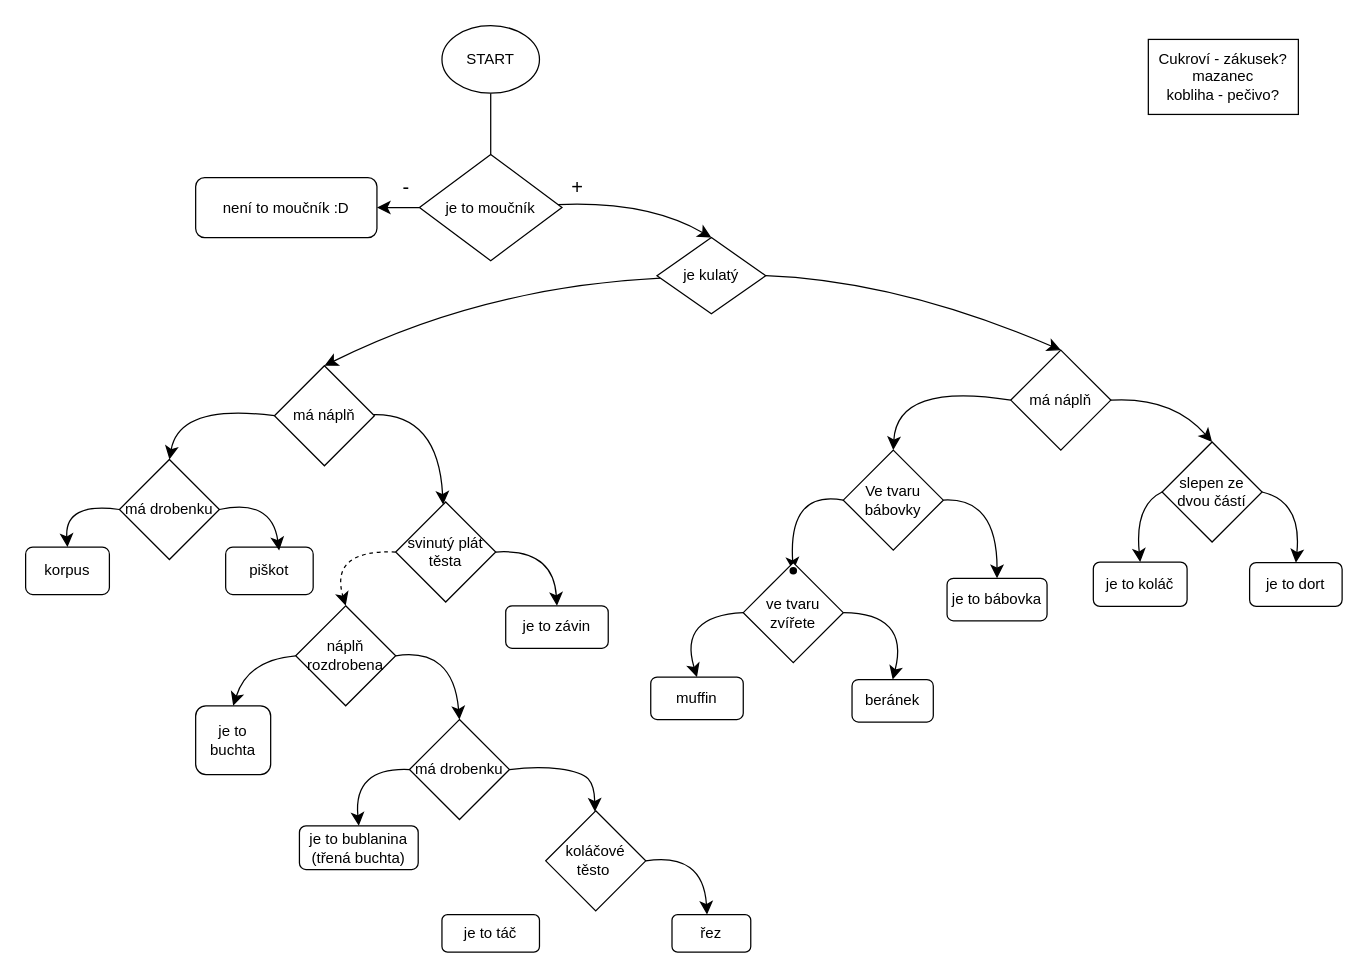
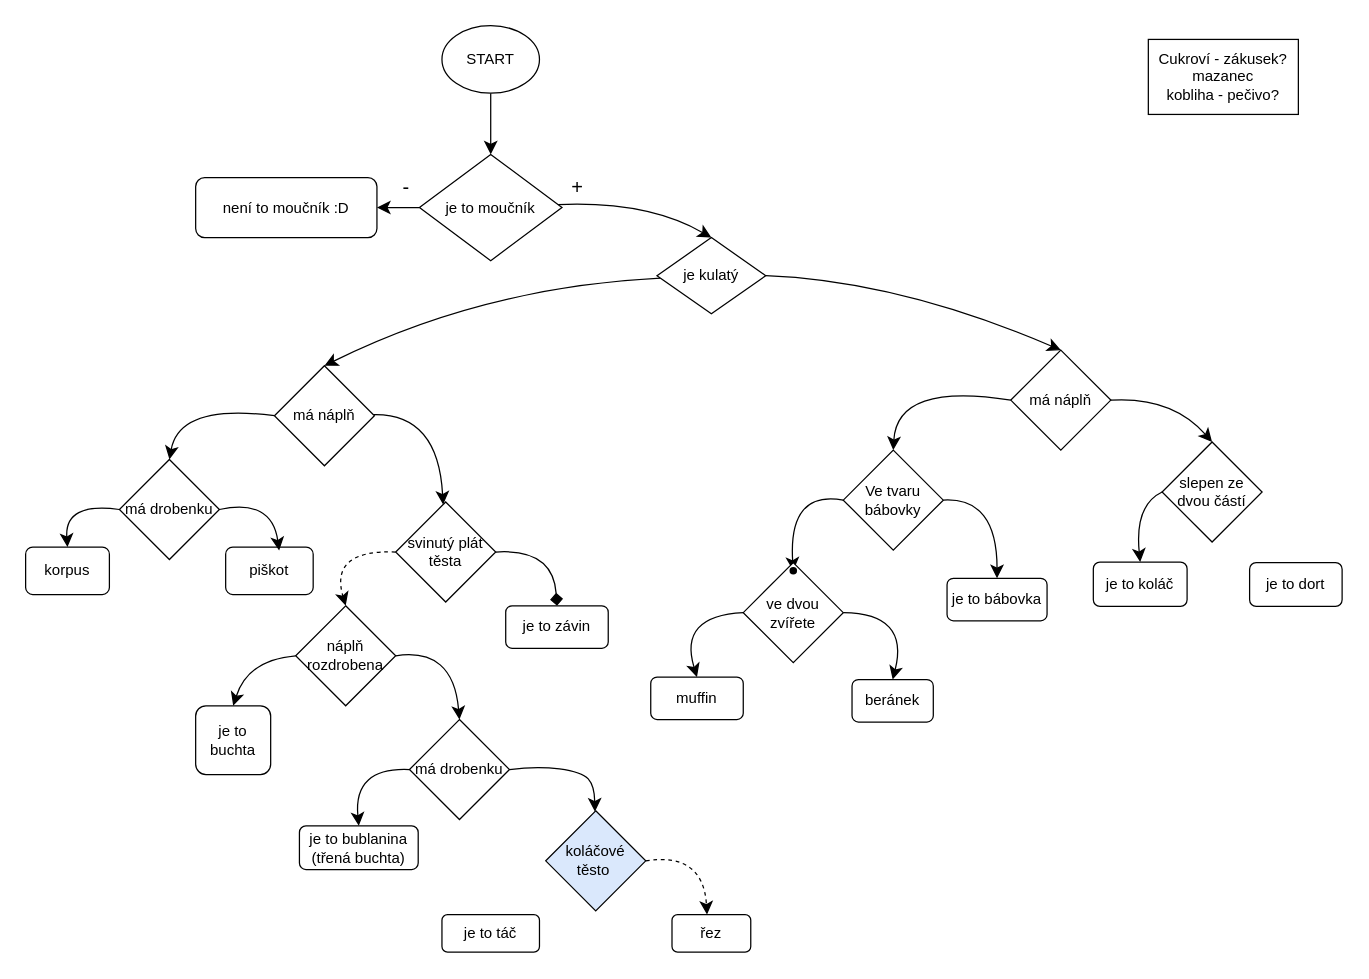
- <mxCell id="2" value="" style="edgeStyle=none;curved=1;rounded=0;orthogonalLoop=1;jettySize=auto;html=1;fontSize=12;startSize=8;endSize=8;endArrow=none;" parent="1" source="3" target="6" edge="1"><mxGeometry relative="1" as="geometry" /></mxCell>
+ <mxCell id="2" value="" style="edgeStyle=none;curved=1;rounded=0;orthogonalLoop=1;jettySize=auto;html=1;fontSize=12;startSize=8;endSize=8;" parent="1" source="3" target="6" edge="1"><mxGeometry relative="1" as="geometry" /></mxCell>
- <mxCell id="18" value="" style="endArrow=classic;html=1;rounded=0;fontSize=12;startSize=8;endSize=8;curved=1;exitX=1;exitY=0.5;exitDx=0;exitDy=0;entryX=0.5;entryY=0;entryDx=0;entryDy=0;" parent="1" source="14" target="17" edge="1"><mxGeometry width="50" height="50" relative="1" as="geometry"><mxPoint x="816" y="419.5" as="sourcePoint" /><mxPoint x="1038" y="454.5" as="targetPoint" /><Array as="points"><mxPoint x="1041" y="400.5" /></Array></mxGeometry></mxCell>
- <mxCell id="28" value="" style="endArrow=classic;html=1;rounded=0;fontSize=12;startSize=8;endSize=8;curved=1;exitX=1;exitY=0.5;exitDx=0;exitDy=0;entryX=0.5;entryY=0;entryDx=0;entryDy=0;" parent="1" source="25" target="26" edge="1"><mxGeometry width="50" height="50" relative="1" as="geometry"><mxPoint x="402" y="420" as="sourcePoint" /><mxPoint x="452" y="370" as="targetPoint" /><Array as="points"><mxPoint x="442" y="438" /></Array></mxGeometry></mxCell>
+ <mxCell id="28" value="" style="endArrow=diamond;html=1;rounded=0;fontSize=12;startSize=8;endSize=8;curved=1;exitX=1;exitY=0.5;exitDx=0;exitDy=0;entryX=0.5;entryY=0;entryDx=0;entryDy=0;" parent="1" source="25" target="26" edge="1"><mxGeometry width="50" height="50" relative="1" as="geometry"><mxPoint x="402" y="420" as="sourcePoint" /><mxPoint x="452" y="370" as="targetPoint" /><Array as="points"><mxPoint x="442" y="438" /></Array></mxGeometry></mxCell>
- <mxCell id="52" value="ve tvaru zvířete" style="rhombus;whiteSpace=wrap;html=1;" vertex="1" parent="1"><mxGeometry x="594" y="449.5" width="80" height="80" as="geometry" /></mxCell>
+ <mxCell id="52" value="ve dvou zvířete" style="rhombus;whiteSpace=wrap;html=1;" vertex="1" parent="1"><mxGeometry x="594" y="449.5" width="80" height="80" as="geometry" /></mxCell>
- <mxCell id="44" value="koláčové těsto&amp;nbsp;" style="rhombus;whiteSpace=wrap;html=1;" parent="1" vertex="1"><mxGeometry x="436" y="648" width="80" height="80" as="geometry" /></mxCell>
+ <mxCell id="44" value="koláčové těsto&amp;nbsp;" style="rhombus;whiteSpace=wrap;html=1;fillColor=#dae8fc;" parent="1" vertex="1"><mxGeometry x="436" y="648" width="80" height="80" as="geometry" /></mxCell>
- <mxCell id="43" style="edgeStyle=none;curved=1;rounded=0;orthogonalLoop=1;jettySize=auto;html=1;fontSize=12;startSize=8;endSize=8;exitX=1;exitY=0.5;exitDx=0;exitDy=0;entryX=0.445;entryY=0;entryDx=0;entryDy=0;entryPerimeter=0;" parent="1" source="44" target="45" edge="1"><mxGeometry relative="1" as="geometry"><mxPoint x="565.032" y="728" as="targetPoint" /><Array as="points"><mxPoint x="562" y="681" /></Array></mxGeometry></mxCell>
+ <mxCell id="43" style="edgeStyle=none;curved=1;rounded=0;orthogonalLoop=1;jettySize=auto;html=1;fontSize=12;startSize=8;endSize=8;exitX=1;exitY=0.5;exitDx=0;exitDy=0;entryX=0.445;entryY=0;entryDx=0;entryDy=0;entryPerimeter=0;dashed=1;" parent="1" source="44" target="45" edge="1"><mxGeometry relative="1" as="geometry"><mxPoint x="565.032" y="728" as="targetPoint" /><Array as="points"><mxPoint x="562" y="681" /></Array></mxGeometry></mxCell>
